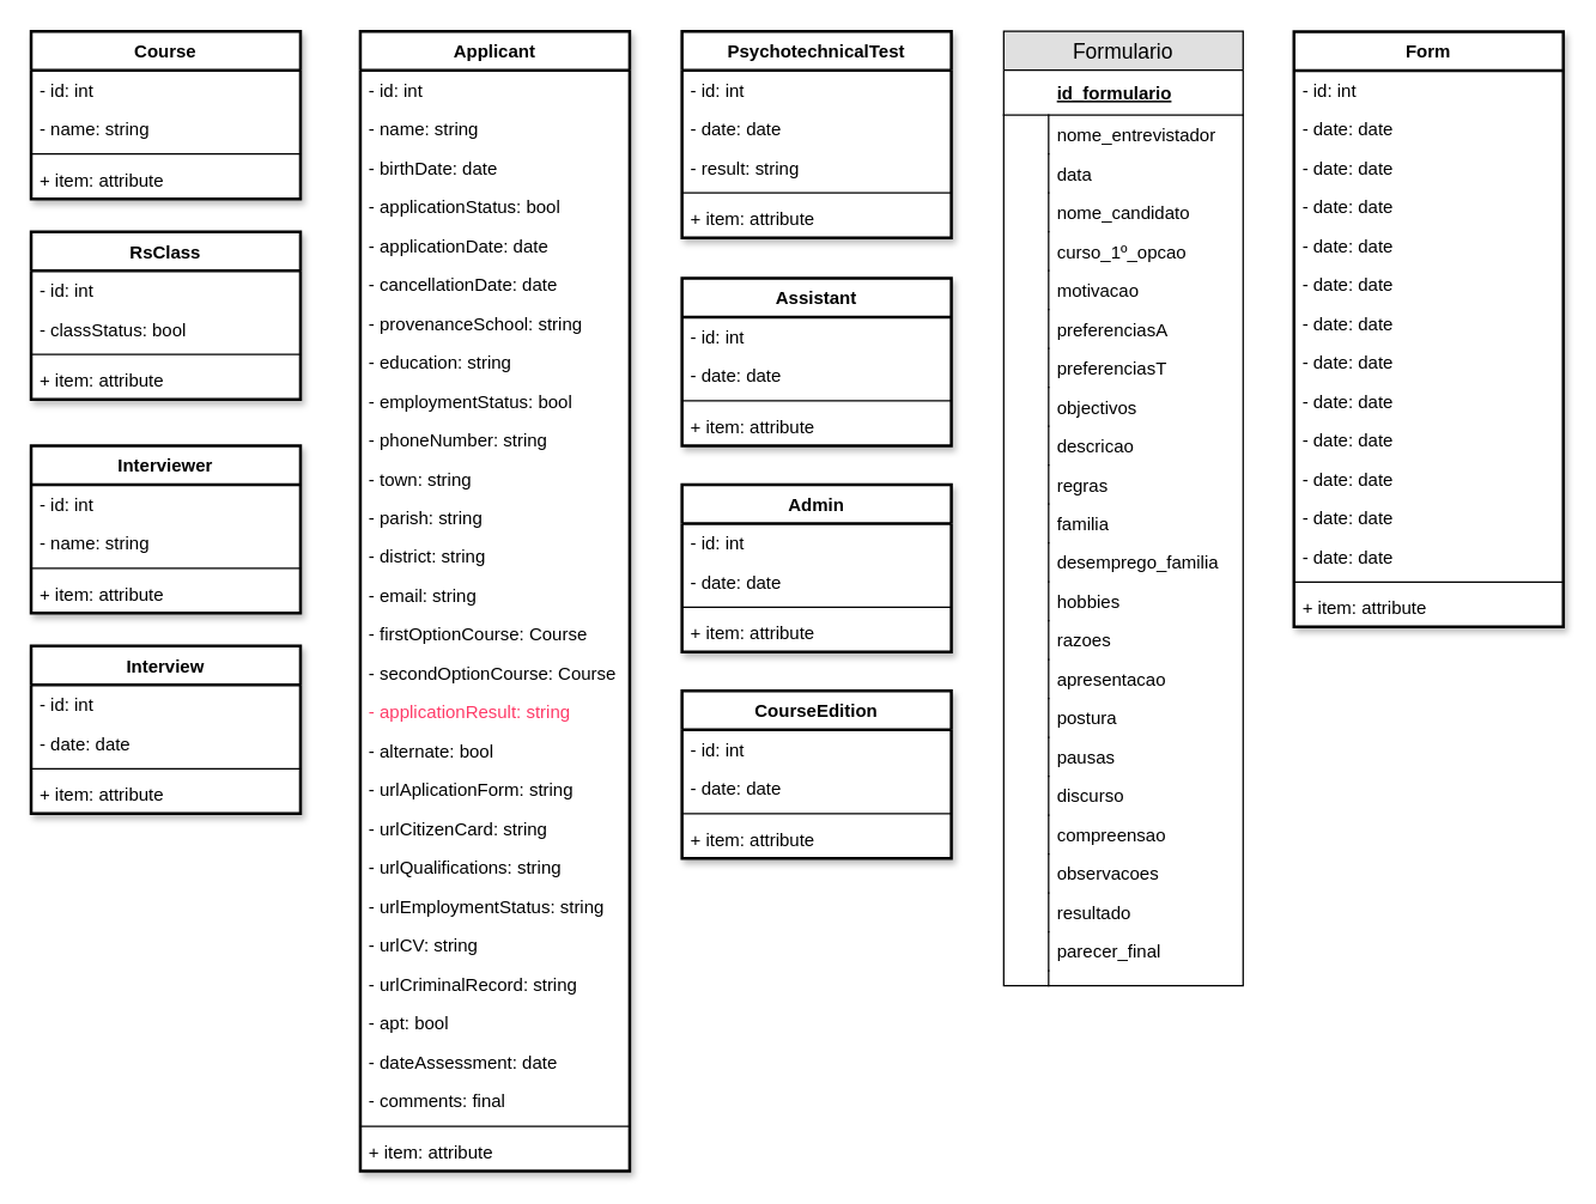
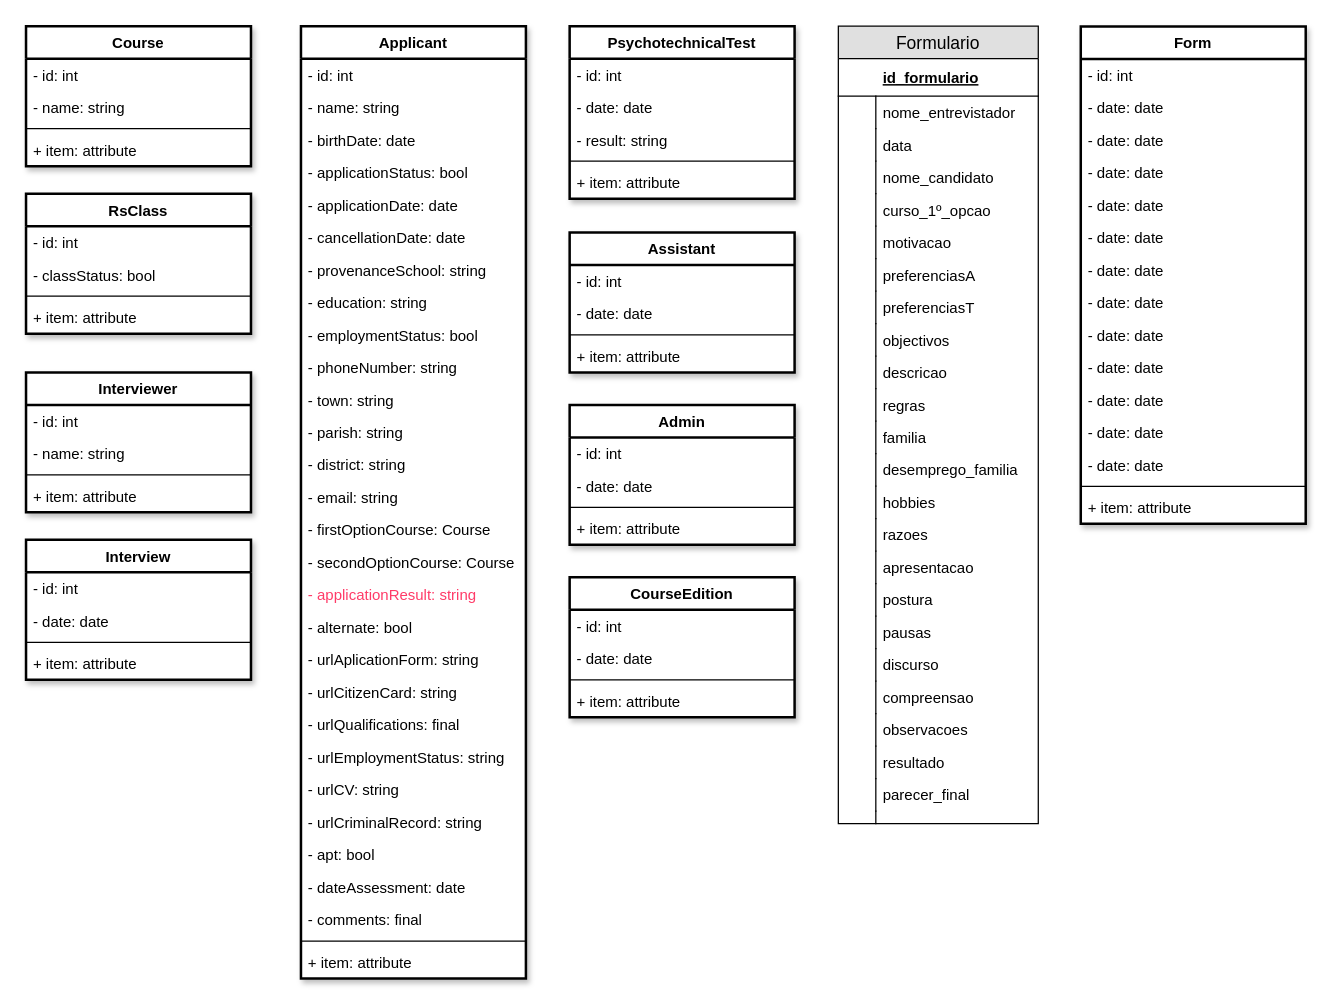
- <mxCell id="23" value="- urlQualifications: string" style="text;strokeColor=none;fillColor=none;align=left;verticalAlign=top;spacingLeft=4;spacingRight=4;overflow=hidden;rotatable=0;points=[[0,0.5],[1,0.5]];portConstraint=eastwest;" parent="2" vertex="1"><mxGeometry y="546" width="180" height="26" as="geometry" /></mxCell>
+ <mxCell id="23" value="- urlQualifications: final" style="text;strokeColor=none;fillColor=none;align=left;verticalAlign=top;spacingLeft=4;spacingRight=4;overflow=hidden;rotatable=0;points=[[0,0.5],[1,0.5]];portConstraint=eastwest;" parent="2" vertex="1"><mxGeometry y="546" width="180" height="26" as="geometry" /></mxCell>
